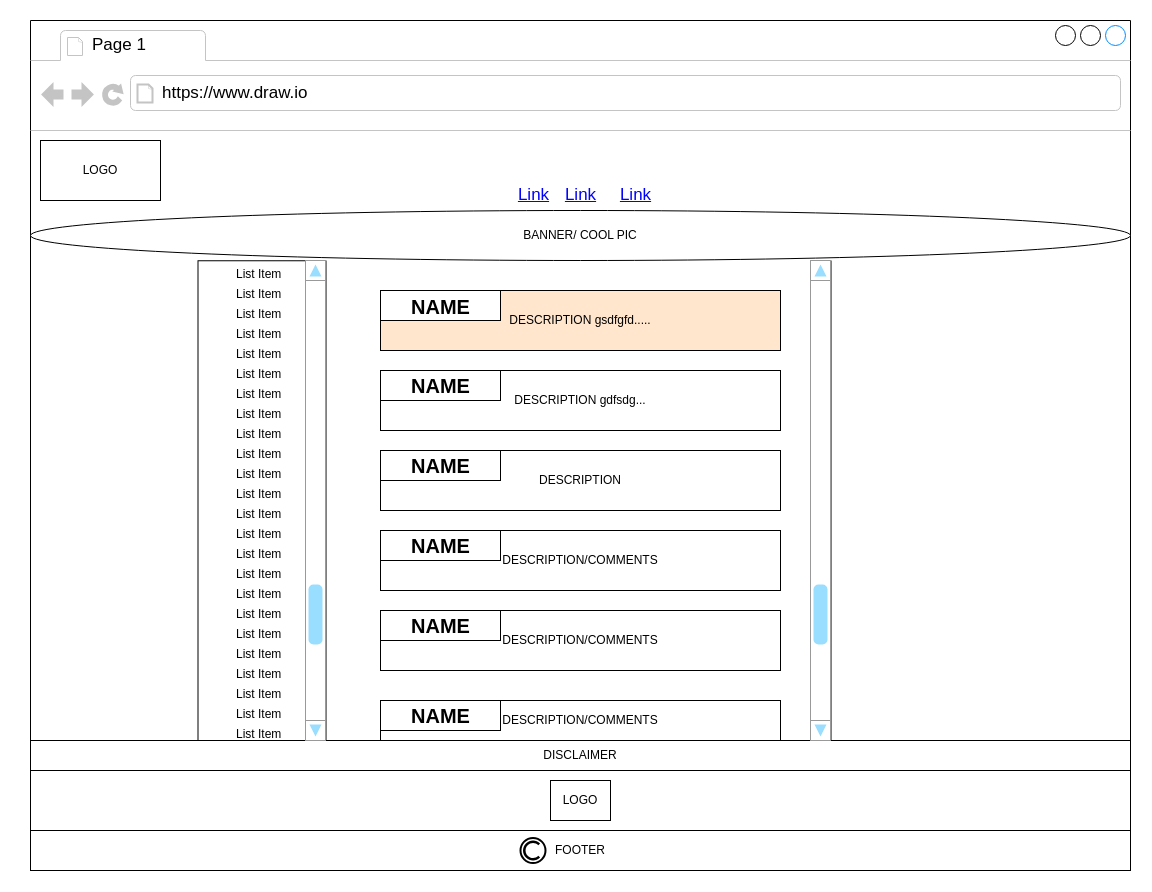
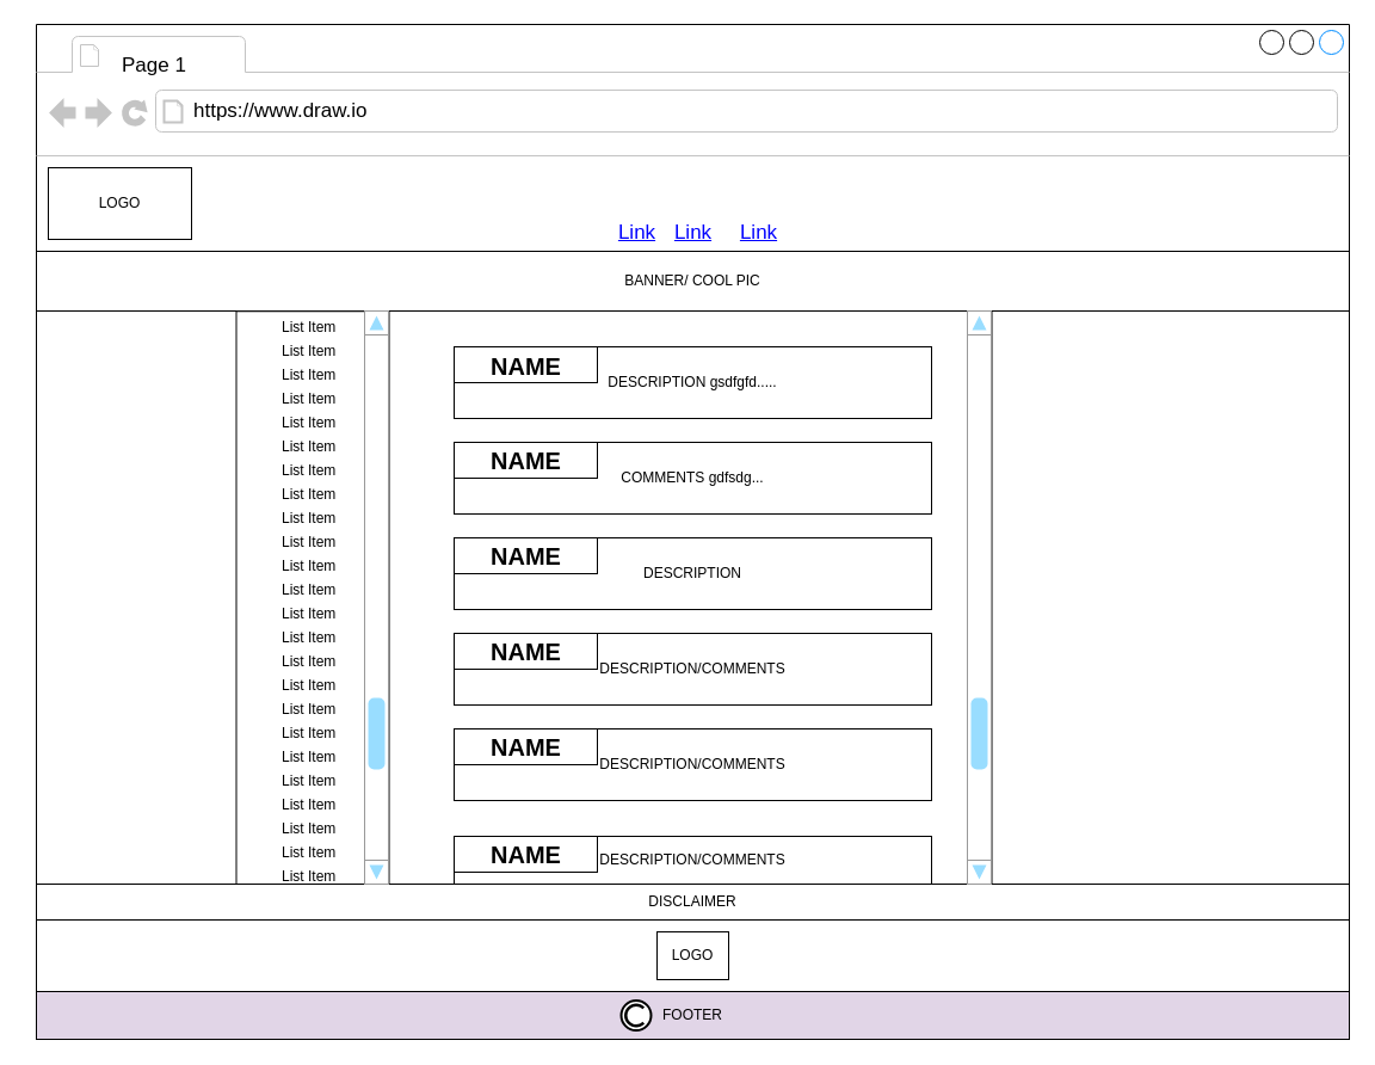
- <mxCell id="3" value="Page 1" style="strokeWidth=1;shadow=0;dashed=0;align=center;html=1;shape=mxgraph.mockup.containers.anchor;fontSize=17;align=left;" parent="2" vertex="1"><mxGeometry x="60" y="12" width="110" height="26" as="geometry" /></mxCell>
+ <mxCell id="3" value="Page 1" style="strokeWidth=1;shadow=0;dashed=0;align=center;html=1;shape=mxgraph.mockup.containers.anchor;fontSize=17;align=left;" parent="2" vertex="1"><mxGeometry x="70" y="22" width="110" height="26" as="geometry" /></mxCell>
- <mxCell id="6" value="BANNER/ COOL PIC" style="ellipse;whiteSpace=wrap;html=1;comic=0;" parent="2" vertex="1"><mxGeometry y="190" width="1100" height="50" as="geometry" /></mxCell>
+ <mxCell id="6" value="BANNER/ COOL PIC" style="whiteSpace=wrap;html=1;comic=0;" parent="2" vertex="1"><mxGeometry y="190" width="1100" height="50" as="geometry" /></mxCell>
- <mxCell id="8" value="DESCRIPTION gsdfgfd....." style="rounded=0;whiteSpace=wrap;html=1;fillColor=#ffe6cc;" parent="2" vertex="1"><mxGeometry x="350" y="270" width="400" height="60" as="geometry" /></mxCell>
+ <mxCell id="8" value="DESCRIPTION gsdfgfd....." style="rounded=0;whiteSpace=wrap;html=1;" parent="2" vertex="1"><mxGeometry x="350" y="270" width="400" height="60" as="geometry" /></mxCell>
- <mxCell id="9" value="DESCRIPTION gdfsdg..." style="rounded=0;whiteSpace=wrap;html=1;" parent="2" vertex="1"><mxGeometry x="350" y="350" width="400" height="60" as="geometry" /></mxCell>
+ <mxCell id="9" value="COMMENTS gdfsdg..." style="rounded=0;whiteSpace=wrap;html=1;" parent="2" vertex="1"><mxGeometry x="350" y="350" width="400" height="60" as="geometry" /></mxCell>
- <mxCell id="50" value="FOOTER" style="whiteSpace=wrap;html=1;comic=0;" parent="1" vertex="1"><mxGeometry y="830" width="1100" height="40" as="geometry" x="30" /></mxCell>
+ <mxCell id="50" value="FOOTER" style="whiteSpace=wrap;html=1;comic=0;fillColor=#e1d5e7;" parent="1" vertex="1"><mxGeometry y="830" width="1100" height="40" as="geometry" x="30" /></mxCell>
